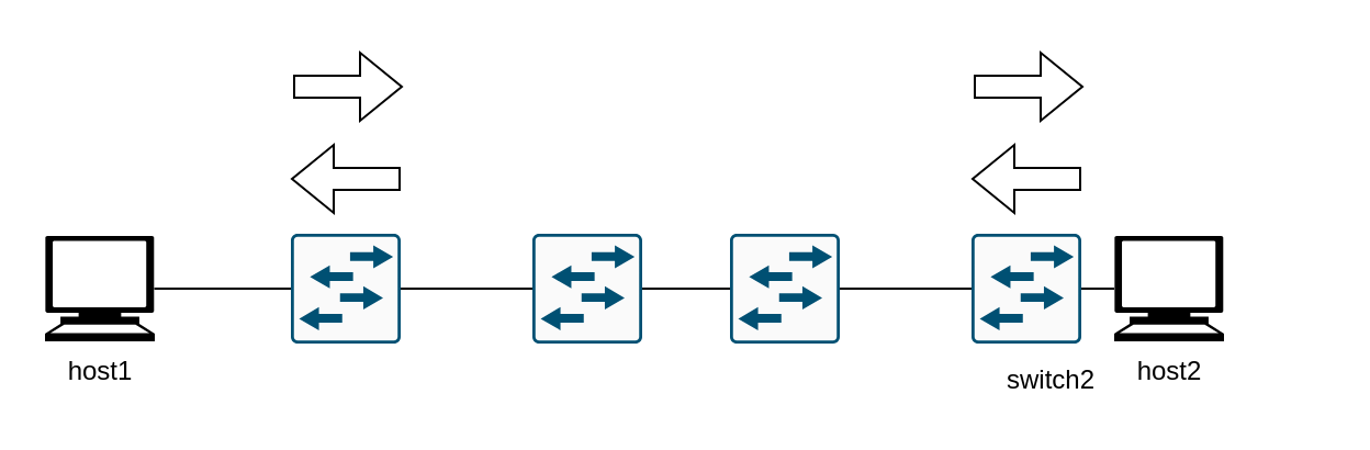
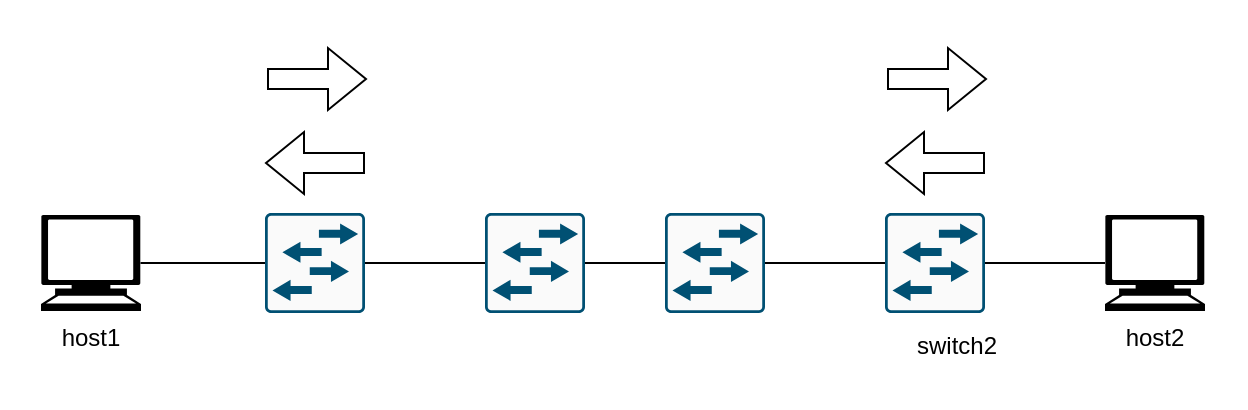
- <mxCell id="21" value="&lt;span&gt;host2&lt;/span&gt;" style="shape=mxgraph.signs.tech.computer;html=1;pointerEvents=1;fillColor=#000000;strokeColor=none;verticalLabelPosition=bottom;verticalAlign=top;align=center;" vertex="1" parent="1"><mxGeometry x="507" y="107" width="50" height="48" as="geometry" /></mxCell>
+ <mxCell id="21" value="&lt;span&gt;host2&lt;/span&gt;" style="shape=mxgraph.signs.tech.computer;html=1;pointerEvents=1;fillColor=#000000;strokeColor=none;verticalLabelPosition=bottom;verticalAlign=top;align=center;" vertex="1" parent="1"><mxGeometry x="552" y="107" width="50" height="48" as="geometry" /></mxCell>
